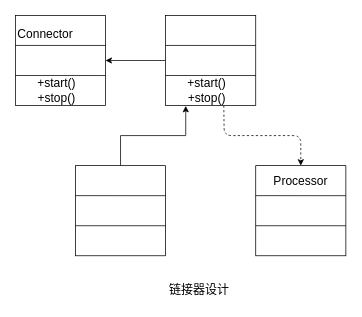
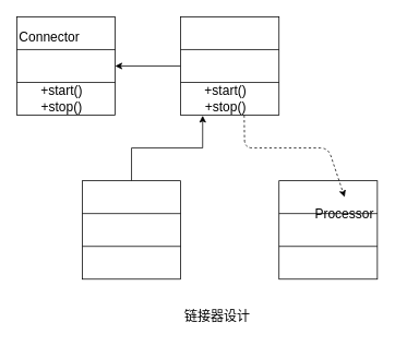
- <mxCell id="19" value="Processor" style="text;html=1;strokeColor=none;fillColor=none;align=center;verticalAlign=middle;whiteSpace=wrap;rounded=0;fontSize=16;" vertex="1" parent="1"><mxGeometry x="370" y="220" width="60" height="40" as="geometry" /></mxCell>
+ <mxCell id="19" value="Processor" style="text;html=1;strokeColor=none;fillColor=none;align=center;verticalAlign=middle;whiteSpace=wrap;rounded=0;fontSize=16;" vertex="1" parent="1"><mxGeometry x="390" y="240" width="60" height="40" as="geometry" /></mxCell>
